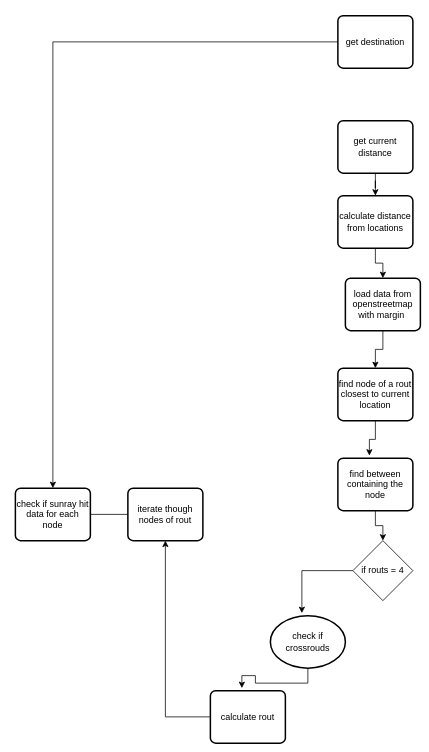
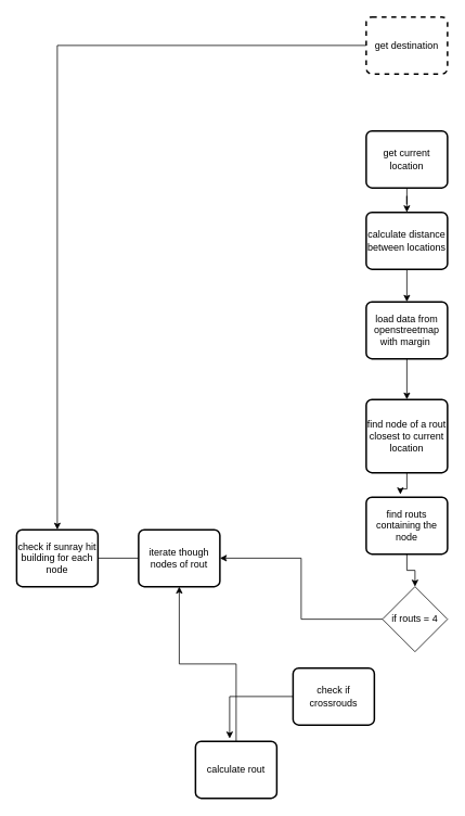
- <mxCell id="3" value="get destination" style="rounded=1;whiteSpace=wrap;html=1;absoluteArcSize=1;arcSize=14;strokeWidth=2;" parent="1" vertex="1"><mxGeometry x="450" y="20" width="100" height="70" as="geometry" /></mxCell>
+ <mxCell id="3" value="get destination" style="rounded=1;whiteSpace=wrap;html=1;absoluteArcSize=1;arcSize=14;strokeWidth=2;dashed=1;" parent="1" vertex="1"><mxGeometry x="450" y="20" width="100" height="70" as="geometry" /></mxCell>
- <mxCell id="4" value="get current distance" style="rounded=1;whiteSpace=wrap;html=1;absoluteArcSize=1;arcSize=14;strokeWidth=2;" parent="1" vertex="1"><mxGeometry x="450" y="160" width="100" height="70" as="geometry" /></mxCell>
+ <mxCell id="4" value="get current location" style="rounded=1;whiteSpace=wrap;html=1;absoluteArcSize=1;arcSize=14;strokeWidth=2;" parent="1" vertex="1"><mxGeometry x="450" y="160" width="100" height="70" as="geometry" /></mxCell>
- <mxCell id="7" value="calculate distance from locations" style="rounded=1;whiteSpace=wrap;html=1;absoluteArcSize=1;arcSize=14;strokeWidth=2;" parent="1" vertex="1"><mxGeometry x="450" y="260" width="100" height="70" as="geometry" /></mxCell>
+ <mxCell id="7" value="calculate distance between locations" style="rounded=1;whiteSpace=wrap;html=1;absoluteArcSize=1;arcSize=14;strokeWidth=2;" parent="1" vertex="1"><mxGeometry x="450" y="260" width="100" height="70" as="geometry" /></mxCell>
- <mxCell id="9" value="load data from openstreetmap with margin&amp;nbsp;" style="rounded=1;whiteSpace=wrap;html=1;absoluteArcSize=1;arcSize=14;strokeWidth=2;" parent="1" vertex="1"><mxGeometry x="460" y="370" width="100" height="70" as="geometry" /></mxCell>
+ <mxCell id="9" value="load data from openstreetmap with margin&amp;nbsp;" style="rounded=1;whiteSpace=wrap;html=1;absoluteArcSize=1;arcSize=14;strokeWidth=2;" parent="1" vertex="1"><mxGeometry x="450" y="370" width="100" height="70" as="geometry" /></mxCell>
- <mxCell id="10" value="find node of a rout closest to current location" style="rounded=1;whiteSpace=wrap;html=1;absoluteArcSize=1;arcSize=14;strokeWidth=2;" parent="1" vertex="1"><mxGeometry x="450" y="490" width="100" height="70" as="geometry" /></mxCell>
+ <mxCell id="10" value="find node of a rout closest to current location" style="rounded=1;whiteSpace=wrap;html=1;absoluteArcSize=1;arcSize=14;strokeWidth=2;" parent="1" vertex="1"><mxGeometry x="450" y="490" width="100" height="90" as="geometry" /></mxCell>
- <mxCell id="21" value="find between containing the node" style="rounded=1;whiteSpace=wrap;html=1;absoluteArcSize=1;arcSize=14;strokeWidth=2;" vertex="1" parent="1"><mxGeometry x="450" y="610" width="100" height="70" as="geometry" /></mxCell>
+ <mxCell id="21" value="find routs containing the node" style="rounded=1;whiteSpace=wrap;html=1;absoluteArcSize=1;arcSize=14;strokeWidth=2;" vertex="1" parent="1"><mxGeometry x="450" y="610" width="100" height="70" as="geometry" /></mxCell>
- <mxCell id="16" value="check if sunray hit data for each node" style="rounded=1;whiteSpace=wrap;html=1;absoluteArcSize=1;arcSize=14;strokeWidth=2;" parent="1" vertex="1"><mxGeometry x="20" y="650" width="100" height="70" as="geometry" /></mxCell>
+ <mxCell id="16" value="check if sunray hit building for each node" style="rounded=1;whiteSpace=wrap;html=1;absoluteArcSize=1;arcSize=14;strokeWidth=2;" parent="1" vertex="1"><mxGeometry x="20" y="650" width="100" height="70" as="geometry" /></mxCell>
- <mxCell id="17" value="" style="edgeStyle=orthogonalEdgeStyle;rounded=0;orthogonalLoop=1;jettySize=auto;html=1;entryX=0.42;entryY=-0.048;entryDx=0;entryDy=0;entryPerimeter=0;" edge="1" parent="1" source="22" target="18"><mxGeometry relative="1" as="geometry"><mxPoint x="500" y="560" as="sourcePoint" /><mxPoint x="506" y="857" as="targetPoint" /></mxGeometry></mxCell>
+ <mxCell id="17" value="" style="edgeStyle=orthogonalEdgeStyle;rounded=0;orthogonalLoop=1;jettySize=auto;html=1;" edge="1" parent="1" source="22" target="15"><mxGeometry relative="1" as="geometry"><mxPoint x="500" y="560" as="sourcePoint" /><mxPoint x="506" y="857" as="targetPoint" /></mxGeometry></mxCell>
- <mxCell id="18" value="check if crossrouds" style="ellipse;whiteSpace=wrap;html=1;absoluteArcSize=1;arcSize=14;strokeWidth=2;" vertex="1" parent="1"><mxGeometry x="360" y="820" width="100" height="70" as="geometry" /></mxCell>
+ <mxCell id="18" value="check if crossrouds" style="rounded=1;whiteSpace=wrap;html=1;absoluteArcSize=1;arcSize=14;strokeWidth=2;" vertex="1" parent="1"><mxGeometry x="360" y="820" width="100" height="70" as="geometry" /></mxCell>
- <mxCell id="12" value="calculate rout" style="rounded=1;whiteSpace=wrap;html=1;absoluteArcSize=1;arcSize=14;strokeWidth=2;" parent="1" vertex="1"><mxGeometry x="280" y="920" width="100" height="70" as="geometry" /></mxCell>
+ <mxCell id="12" value="calculate rout" style="rounded=1;whiteSpace=wrap;html=1;absoluteArcSize=1;arcSize=14;strokeWidth=2;" parent="1" vertex="1"><mxGeometry x="240" y="910" width="100" height="70" as="geometry" /></mxCell>
